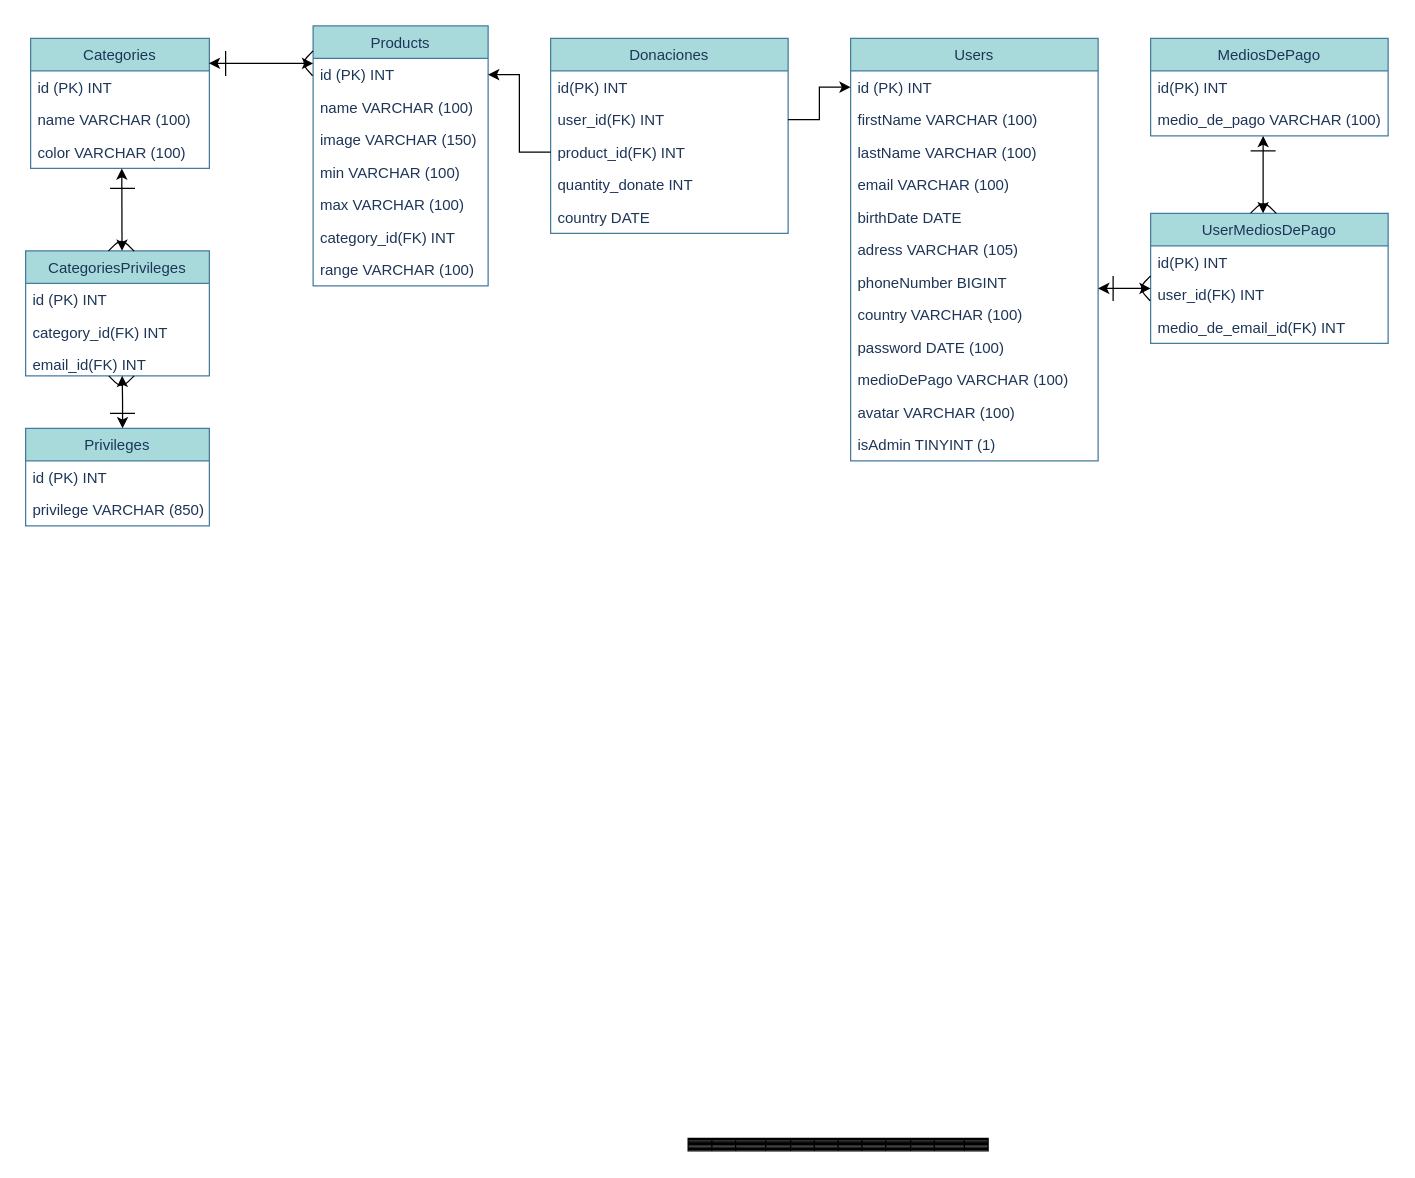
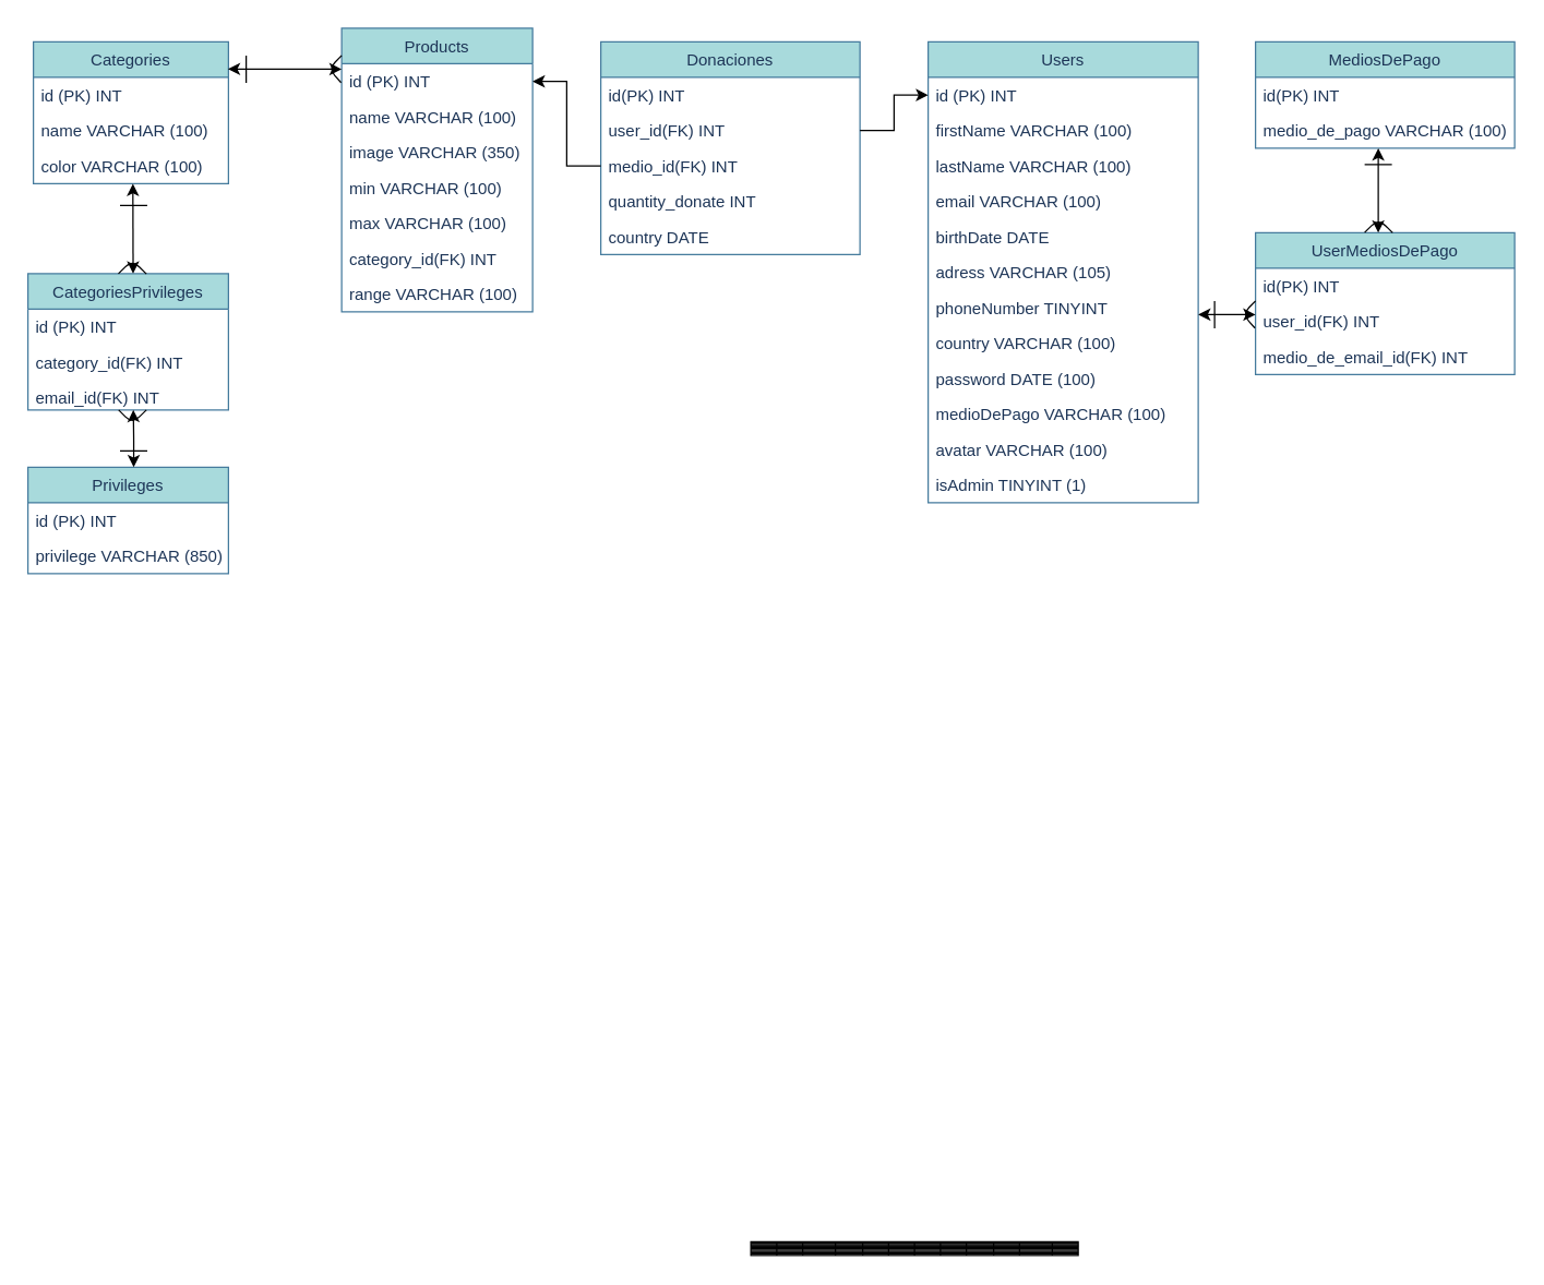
- <mxCell id="5" value="image VARCHAR (150)" style="text;strokeColor=none;fillColor=none;align=left;verticalAlign=top;spacingLeft=4;spacingRight=4;overflow=hidden;rotatable=0;points=[[0,0.5],[1,0.5]];portConstraint=eastwest;fontColor=#1D3557;" parent="2" vertex="1"><mxGeometry y="78" width="140" height="26" as="geometry" /></mxCell>
+ <mxCell id="5" value="image VARCHAR (350)" style="text;strokeColor=none;fillColor=none;align=left;verticalAlign=top;spacingLeft=4;spacingRight=4;overflow=hidden;rotatable=0;points=[[0,0.5],[1,0.5]];portConstraint=eastwest;fontColor=#1D3557;" parent="2" vertex="1"><mxGeometry y="78" width="140" height="26" as="geometry" /></mxCell>
- <mxCell id="33" value="product_id(FK) INT" style="text;strokeColor=none;fillColor=none;align=left;verticalAlign=top;spacingLeft=4;spacingRight=4;overflow=hidden;rotatable=0;points=[[0,0.5],[1,0.5]];portConstraint=eastwest;fontColor=#1D3557;" parent="30" vertex="1"><mxGeometry y="78" width="190" height="26" as="geometry" /></mxCell>
+ <mxCell id="33" value="medio_id(FK) INT" style="text;strokeColor=none;fillColor=none;align=left;verticalAlign=top;spacingLeft=4;spacingRight=4;overflow=hidden;rotatable=0;points=[[0,0.5],[1,0.5]];portConstraint=eastwest;fontColor=#1D3557;" parent="30" vertex="1"><mxGeometry y="78" width="190" height="26" as="geometry" /></mxCell>
- <mxCell id="24" value="phoneNumber BIGINT" style="text;strokeColor=none;fillColor=none;align=left;verticalAlign=top;spacingLeft=4;spacingRight=4;overflow=hidden;rotatable=0;points=[[0,0.5],[1,0.5]];portConstraint=eastwest;fontColor=#1D3557;" parent="17" vertex="1"><mxGeometry y="182" width="198" height="26" as="geometry" /></mxCell>
+ <mxCell id="24" value="phoneNumber TINYINT" style="text;strokeColor=none;fillColor=none;align=left;verticalAlign=top;spacingLeft=4;spacingRight=4;overflow=hidden;rotatable=0;points=[[0,0.5],[1,0.5]];portConstraint=eastwest;fontColor=#1D3557;" parent="17" vertex="1"><mxGeometry y="182" width="198" height="26" as="geometry" /></mxCell>
